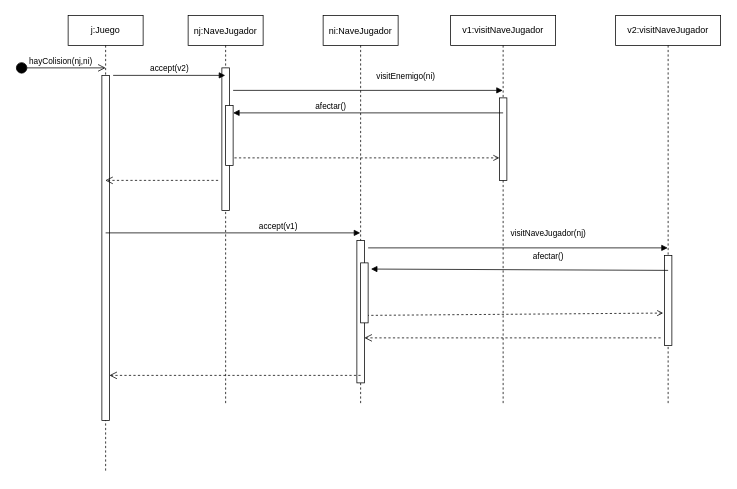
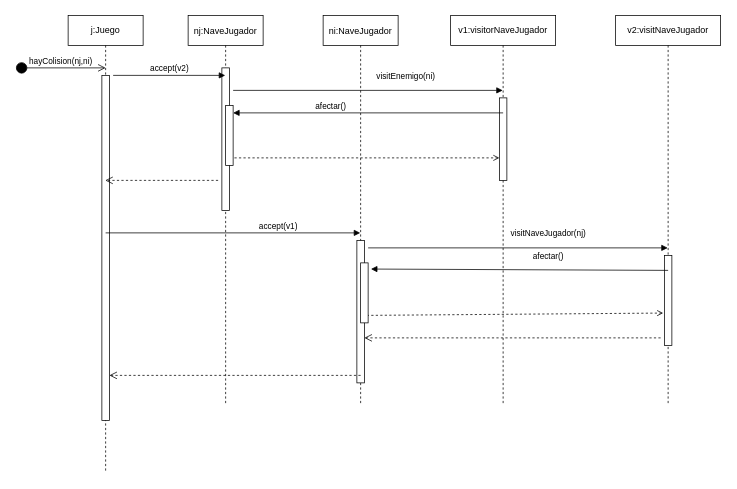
- <mxCell id="10" value="v1:visitNaveJugador" style="shape=umlLifeline;perimeter=lifelinePerimeter;whiteSpace=wrap;html=1;container=1;collapsible=0;recursiveResize=0;outlineConnect=0;" parent="1" vertex="1"><mxGeometry x="600" y="20" width="140" height="520" as="geometry" /></mxCell>
+ <mxCell id="10" value="v1:visitorNaveJugador" style="shape=umlLifeline;perimeter=lifelinePerimeter;whiteSpace=wrap;html=1;container=1;collapsible=0;recursiveResize=0;outlineConnect=0;" parent="1" vertex="1"><mxGeometry x="600" y="20" width="140" height="520" as="geometry" /></mxCell>
